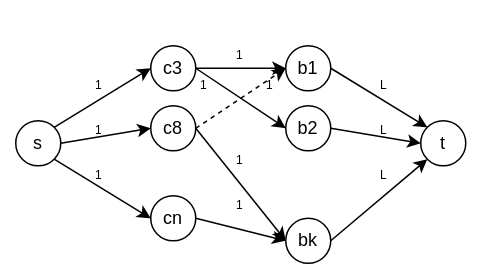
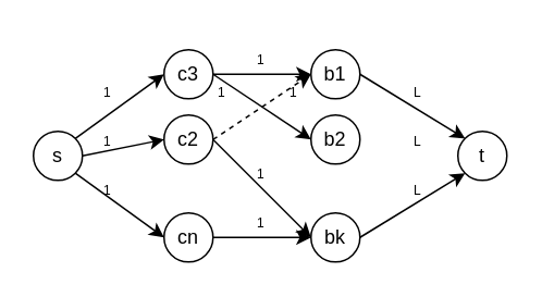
- <mxCell id="7" value="c8" style="ellipse;whiteSpace=wrap;html=1;aspect=fixed;" vertex="1" parent="1"><mxGeometry x="100" y="70" width="30" height="30" as="geometry" /></mxCell>
+ <mxCell id="7" value="c2" style="ellipse;whiteSpace=wrap;html=1;aspect=fixed;" vertex="1" parent="1"><mxGeometry x="100" y="70" width="30" height="30" as="geometry" /></mxCell>
- <mxCell id="12" style="rounded=0;orthogonalLoop=1;jettySize=auto;html=1;exitX=1;exitY=0.5;exitDx=0;exitDy=0;entryX=0;entryY=0.5;entryDx=0;entryDy=0;" edge="1" parent="1" source="13" target="25"><mxGeometry relative="1" as="geometry" /></mxCell>
- <mxCell id="24" value="s" style="ellipse;whiteSpace=wrap;html=1;aspect=fixed;" vertex="1" parent="1"><mxGeometry x="10" y="80" width="30" height="30" as="geometry" /></mxCell>
+ <mxCell id="24" value="s" style="ellipse;whiteSpace=wrap;html=1;aspect=fixed;" vertex="1" parent="1"><mxGeometry x="20" y="80" width="30" height="30" as="geometry" /></mxCell>
- <mxCell id="15" value="bk" style="ellipse;whiteSpace=wrap;html=1;aspect=fixed;" vertex="1" parent="1"><mxGeometry x="190" y="145" width="30" height="30" as="geometry" /></mxCell>
+ <mxCell id="15" value="bk" style="ellipse;whiteSpace=wrap;html=1;aspect=fixed;" vertex="1" parent="1"><mxGeometry x="190" y="130" width="30" height="30" as="geometry" /></mxCell>
